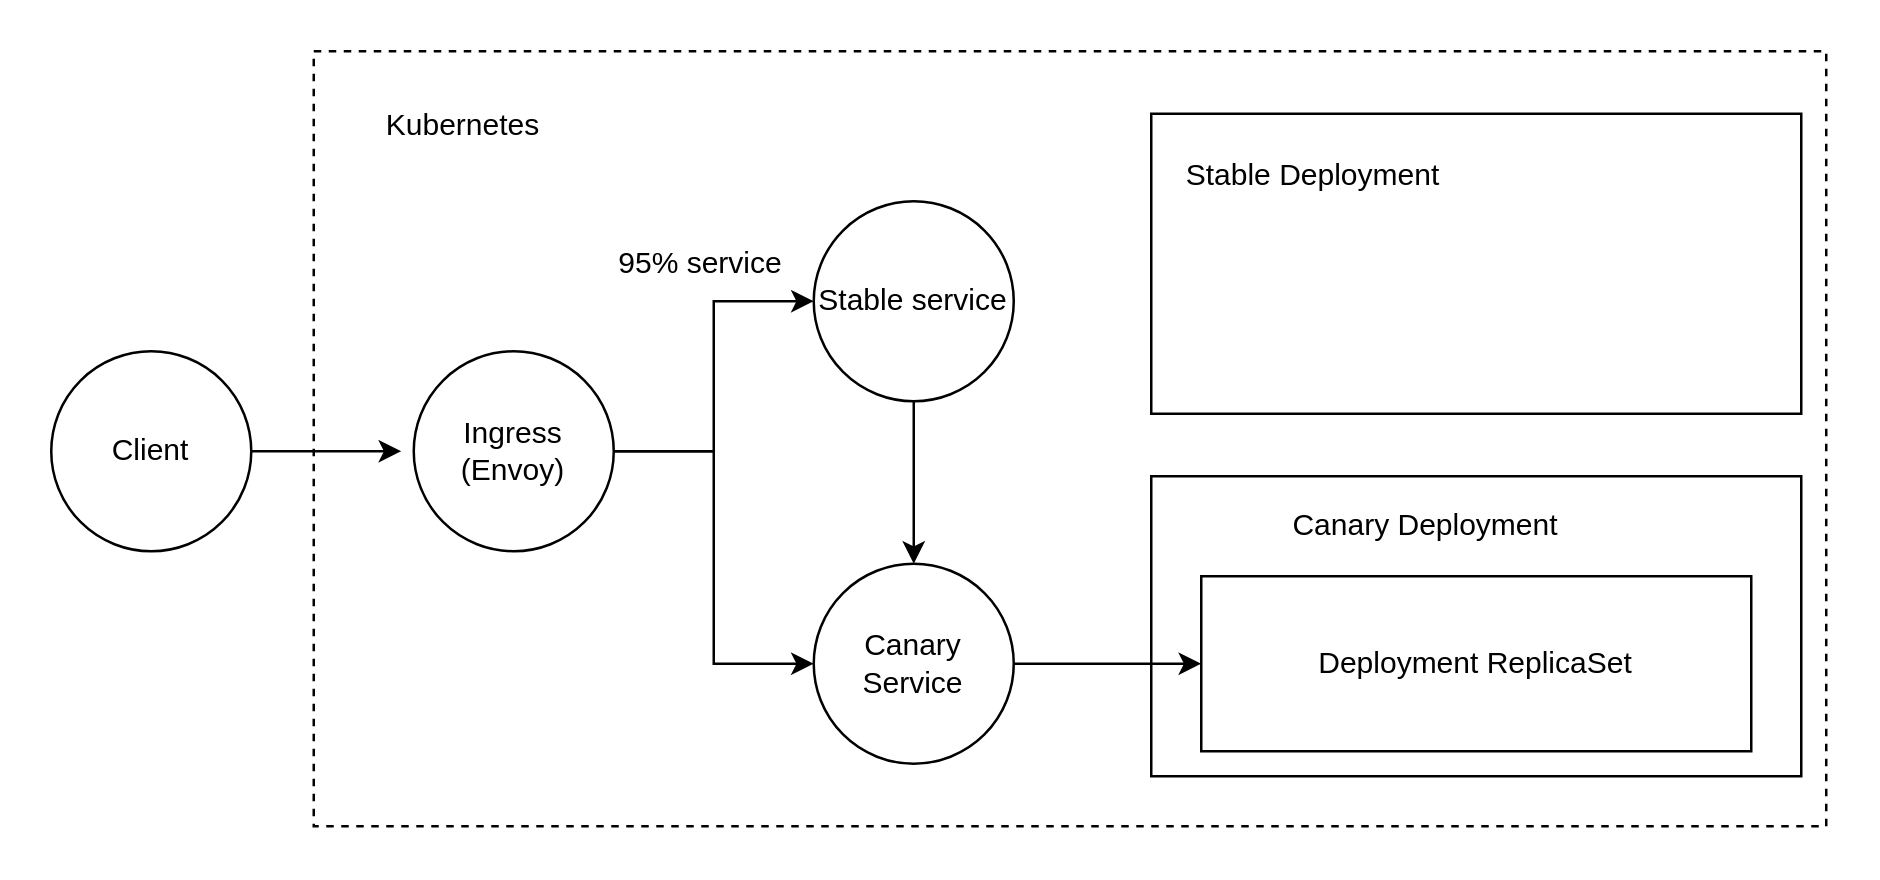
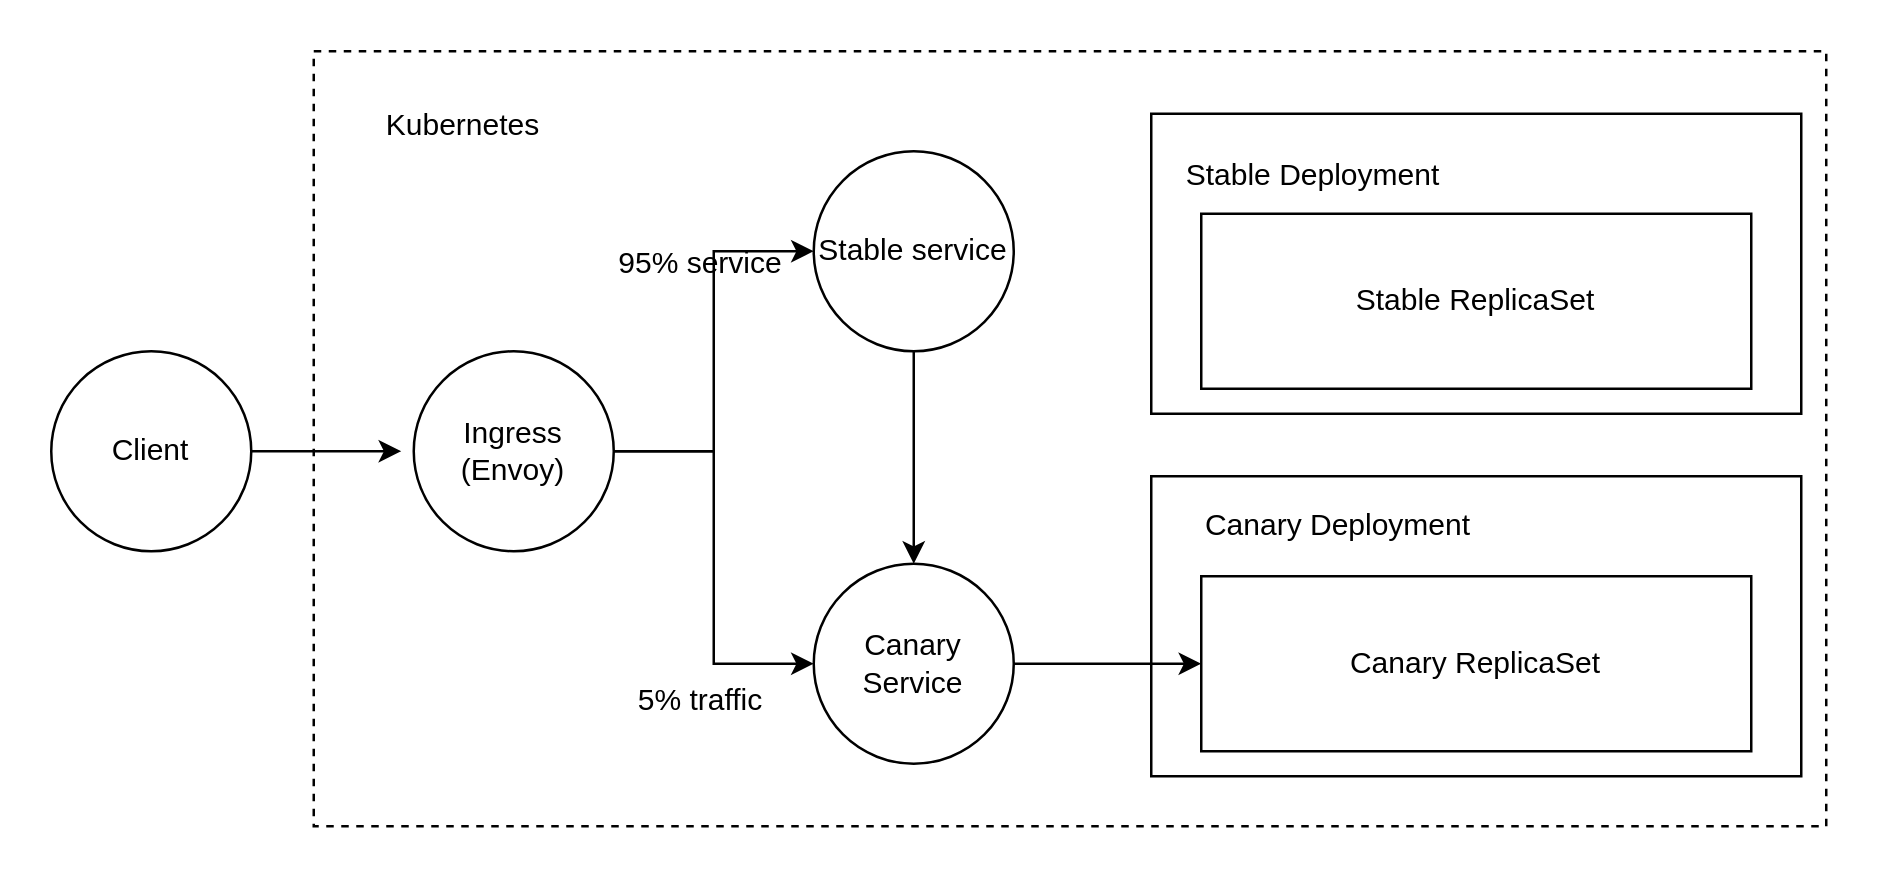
- <mxCell id="5" value="Stable service" style="ellipse;whiteSpace=wrap;html=1;aspect=fixed;" vertex="1" parent="1"><mxGeometry x="325" y="80" width="80" height="80" as="geometry" /></mxCell>
+ <mxCell id="5" value="Stable service" style="ellipse;whiteSpace=wrap;html=1;aspect=fixed;" vertex="1" parent="1"><mxGeometry x="325" y="60" width="80" height="80" as="geometry" /></mxCell>
+ <mxCell id="8" value="Stable ReplicaSet" style="rounded=0;whiteSpace=wrap;html=1;" vertex="1" parent="1"><mxGeometry x="480" y="85" width="220" height="70" as="geometry" /></mxCell>
- <mxCell id="12" value="Canary Deployment" style="text;html=1;strokeColor=none;fillColor=none;align=center;verticalAlign=middle;whiteSpace=wrap;rounded=0;" vertex="1" parent="1"><mxGeometry x="505" y="200" width="130" height="20" as="geometry" /></mxCell>
+ <mxCell id="12" value="Canary Deployment" style="text;html=1;strokeColor=none;fillColor=none;align=center;verticalAlign=middle;whiteSpace=wrap;rounded=0;" vertex="1" parent="1"><mxGeometry x="470" y="200" width="130" height="20" as="geometry" /></mxCell>
- <mxCell id="11" value="Deployment ReplicaSet" style="rounded=0;whiteSpace=wrap;html=1;" vertex="1" parent="1"><mxGeometry x="480" y="230" width="220" height="70" as="geometry" /></mxCell>
+ <mxCell id="11" value="Canary ReplicaSet" style="rounded=0;whiteSpace=wrap;html=1;" vertex="1" parent="1"><mxGeometry x="480" y="230" width="220" height="70" as="geometry" /></mxCell>
+ <mxCell id="20" value="5% traffic" style="text;html=1;strokeColor=none;fillColor=none;align=center;verticalAlign=middle;whiteSpace=wrap;rounded=0;dashed=1;" vertex="1" parent="1"><mxGeometry x="245" y="270" width="70" height="20" as="geometry" /></mxCell>
